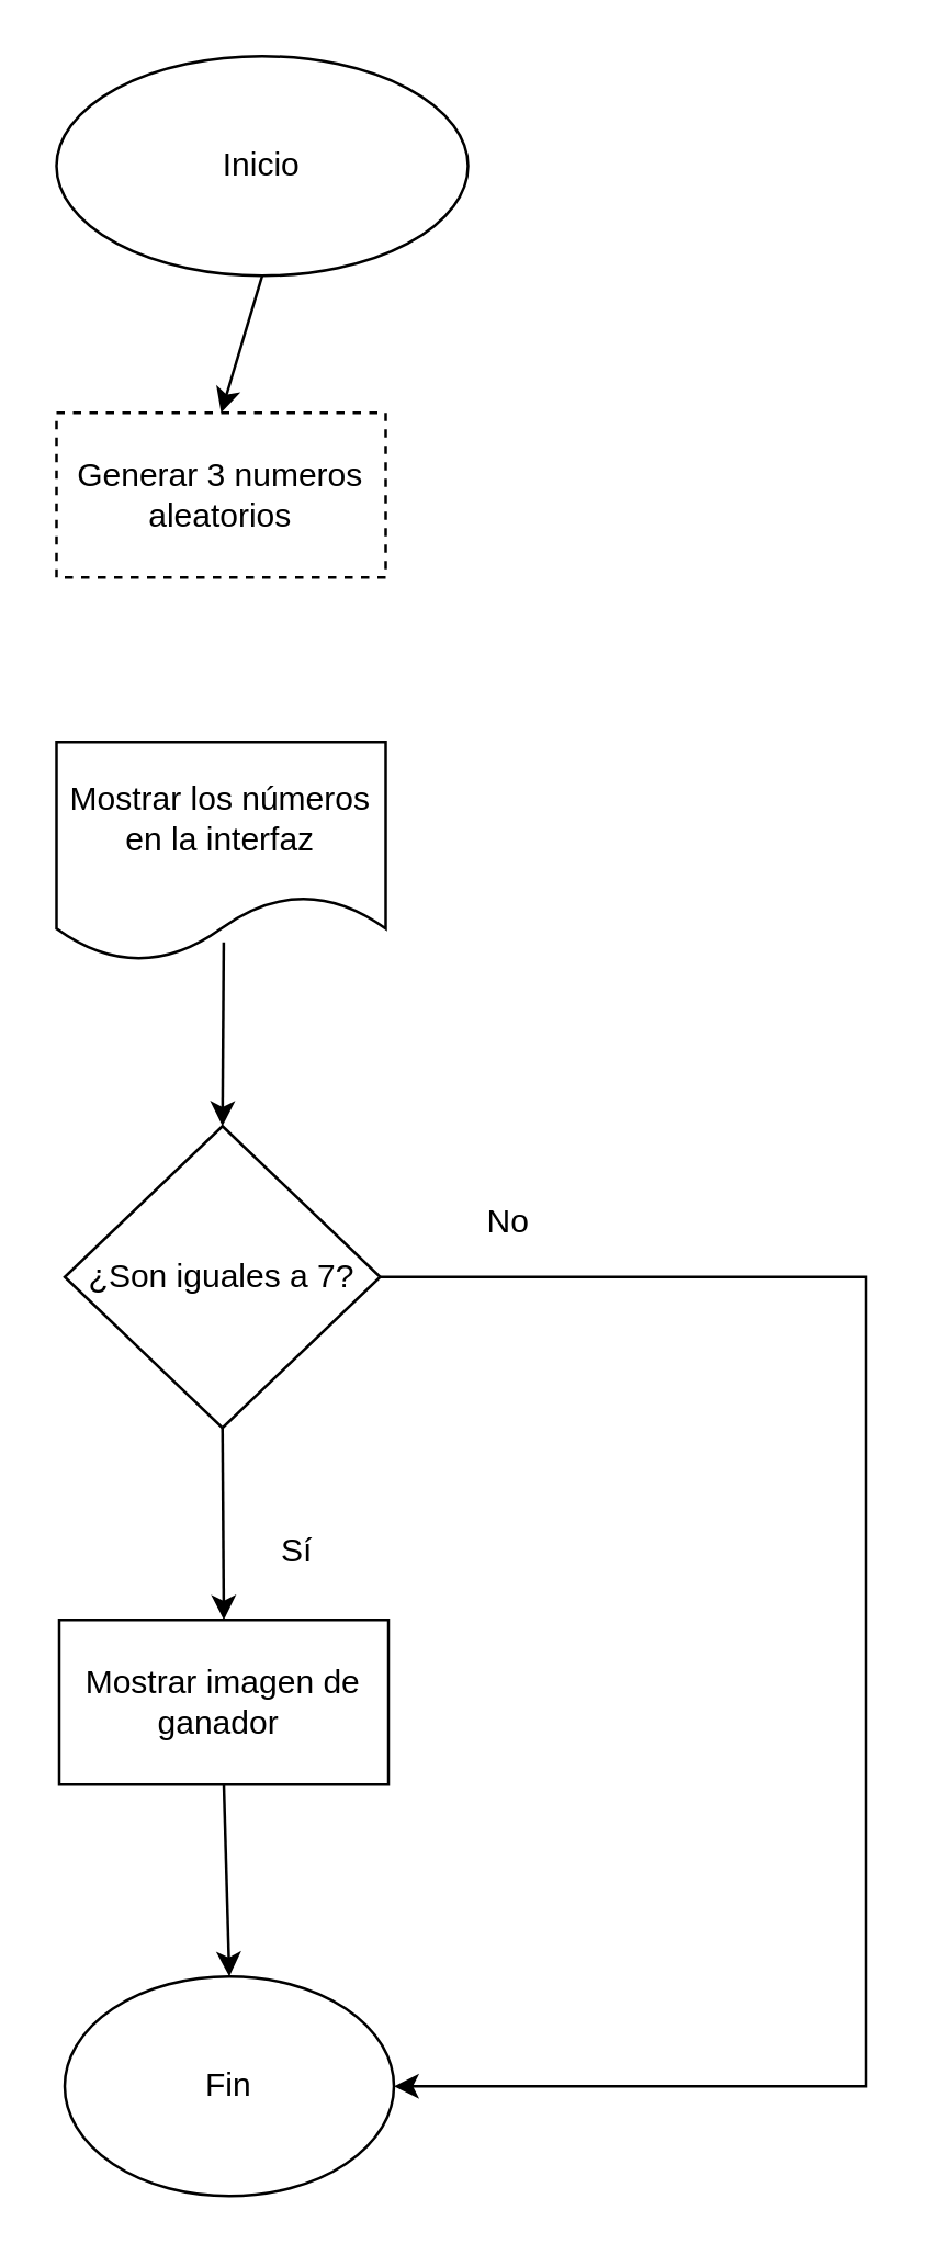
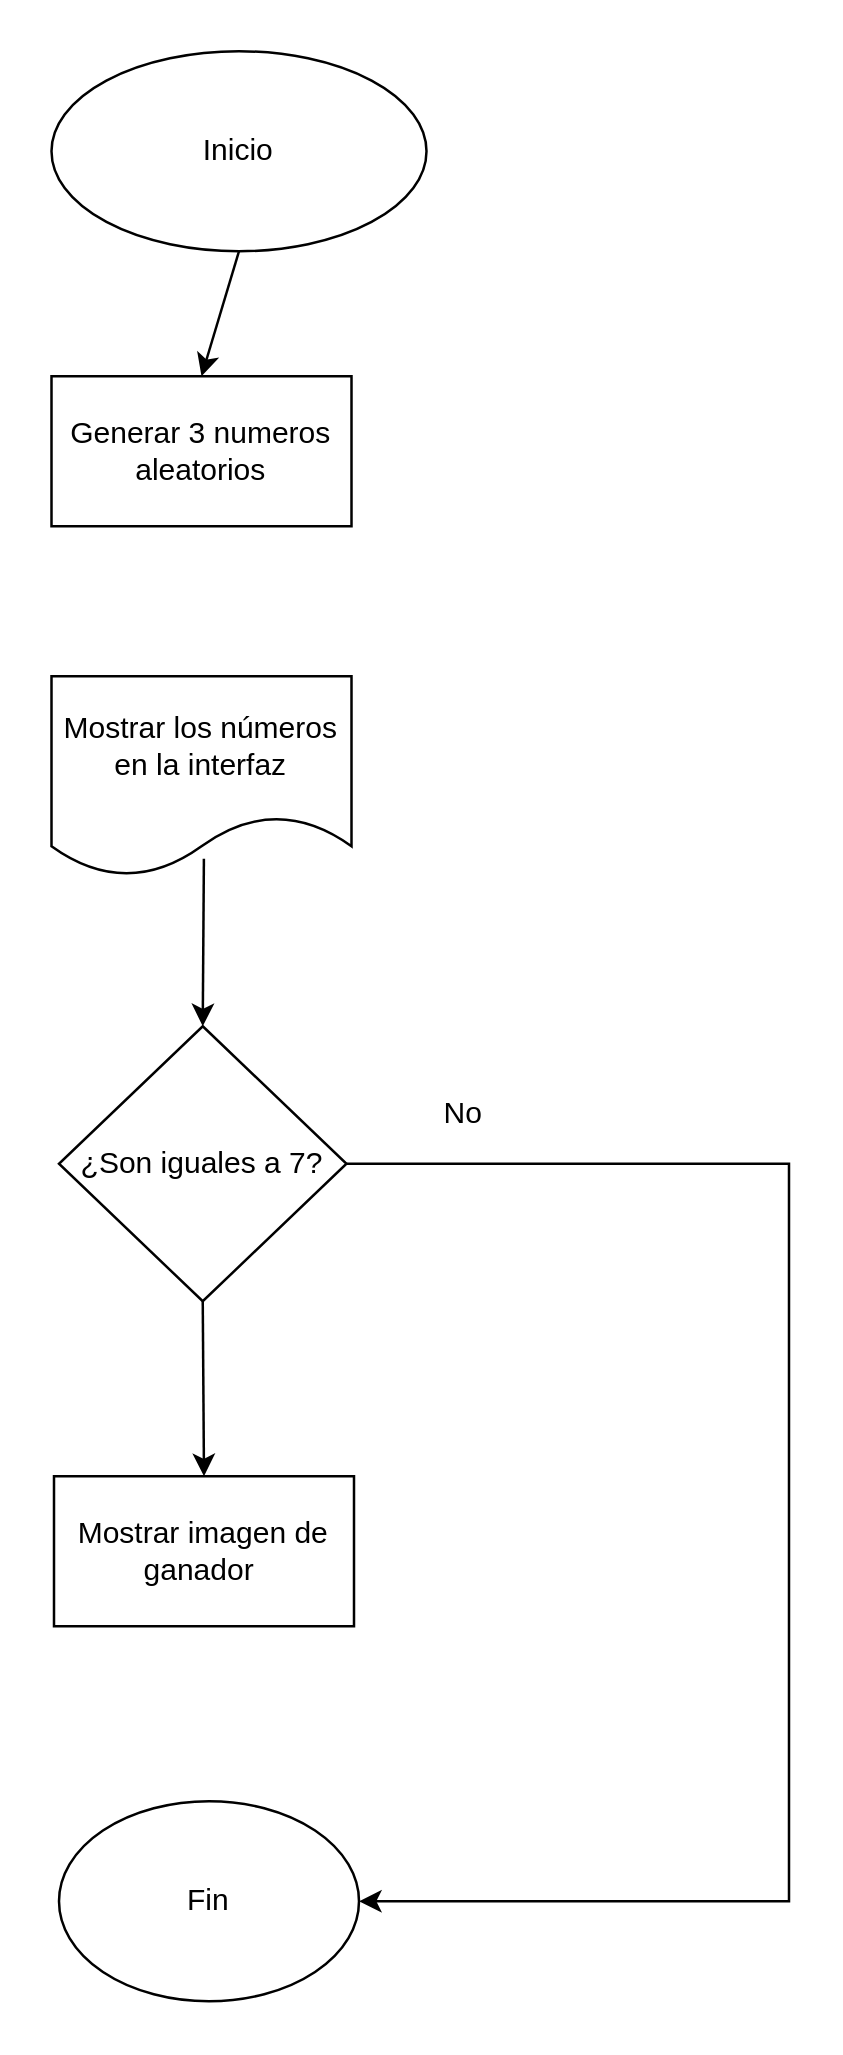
- <mxCell id="3" value="Generar 3 numeros aleatorios" style="rounded=0;whiteSpace=wrap;html=1;dashed=1;" vertex="1" parent="1"><mxGeometry x="20" y="150" width="120" height="60" as="geometry" /></mxCell>
+ <mxCell id="3" value="Generar 3 numeros aleatorios" style="rounded=0;whiteSpace=wrap;html=1;" vertex="1" parent="1"><mxGeometry x="20" y="150" width="120" height="60" as="geometry" /></mxCell>
- <mxCell id="14" value="Sí" style="text;html=1;strokeColor=none;fillColor=none;align=center;verticalAlign=middle;whiteSpace=wrap;rounded=0;" vertex="1" parent="1"><mxGeometry x="78" y="550" width="60" height="30" as="geometry" /></mxCell>
- <mxCell id="11" value="" style="endArrow=classic;html=1;rounded=0;exitX=0.5;exitY=1;exitDx=0;exitDy=0;entryX=0.5;entryY=0;entryDx=0;entryDy=0;" edge="1" parent="1" source="7" target="6"><mxGeometry width="50" height="50" relative="1" as="geometry"><mxPoint x="85" y="710" as="sourcePoint" /><mxPoint x="135" y="660" as="targetPoint" /></mxGeometry></mxCell>
